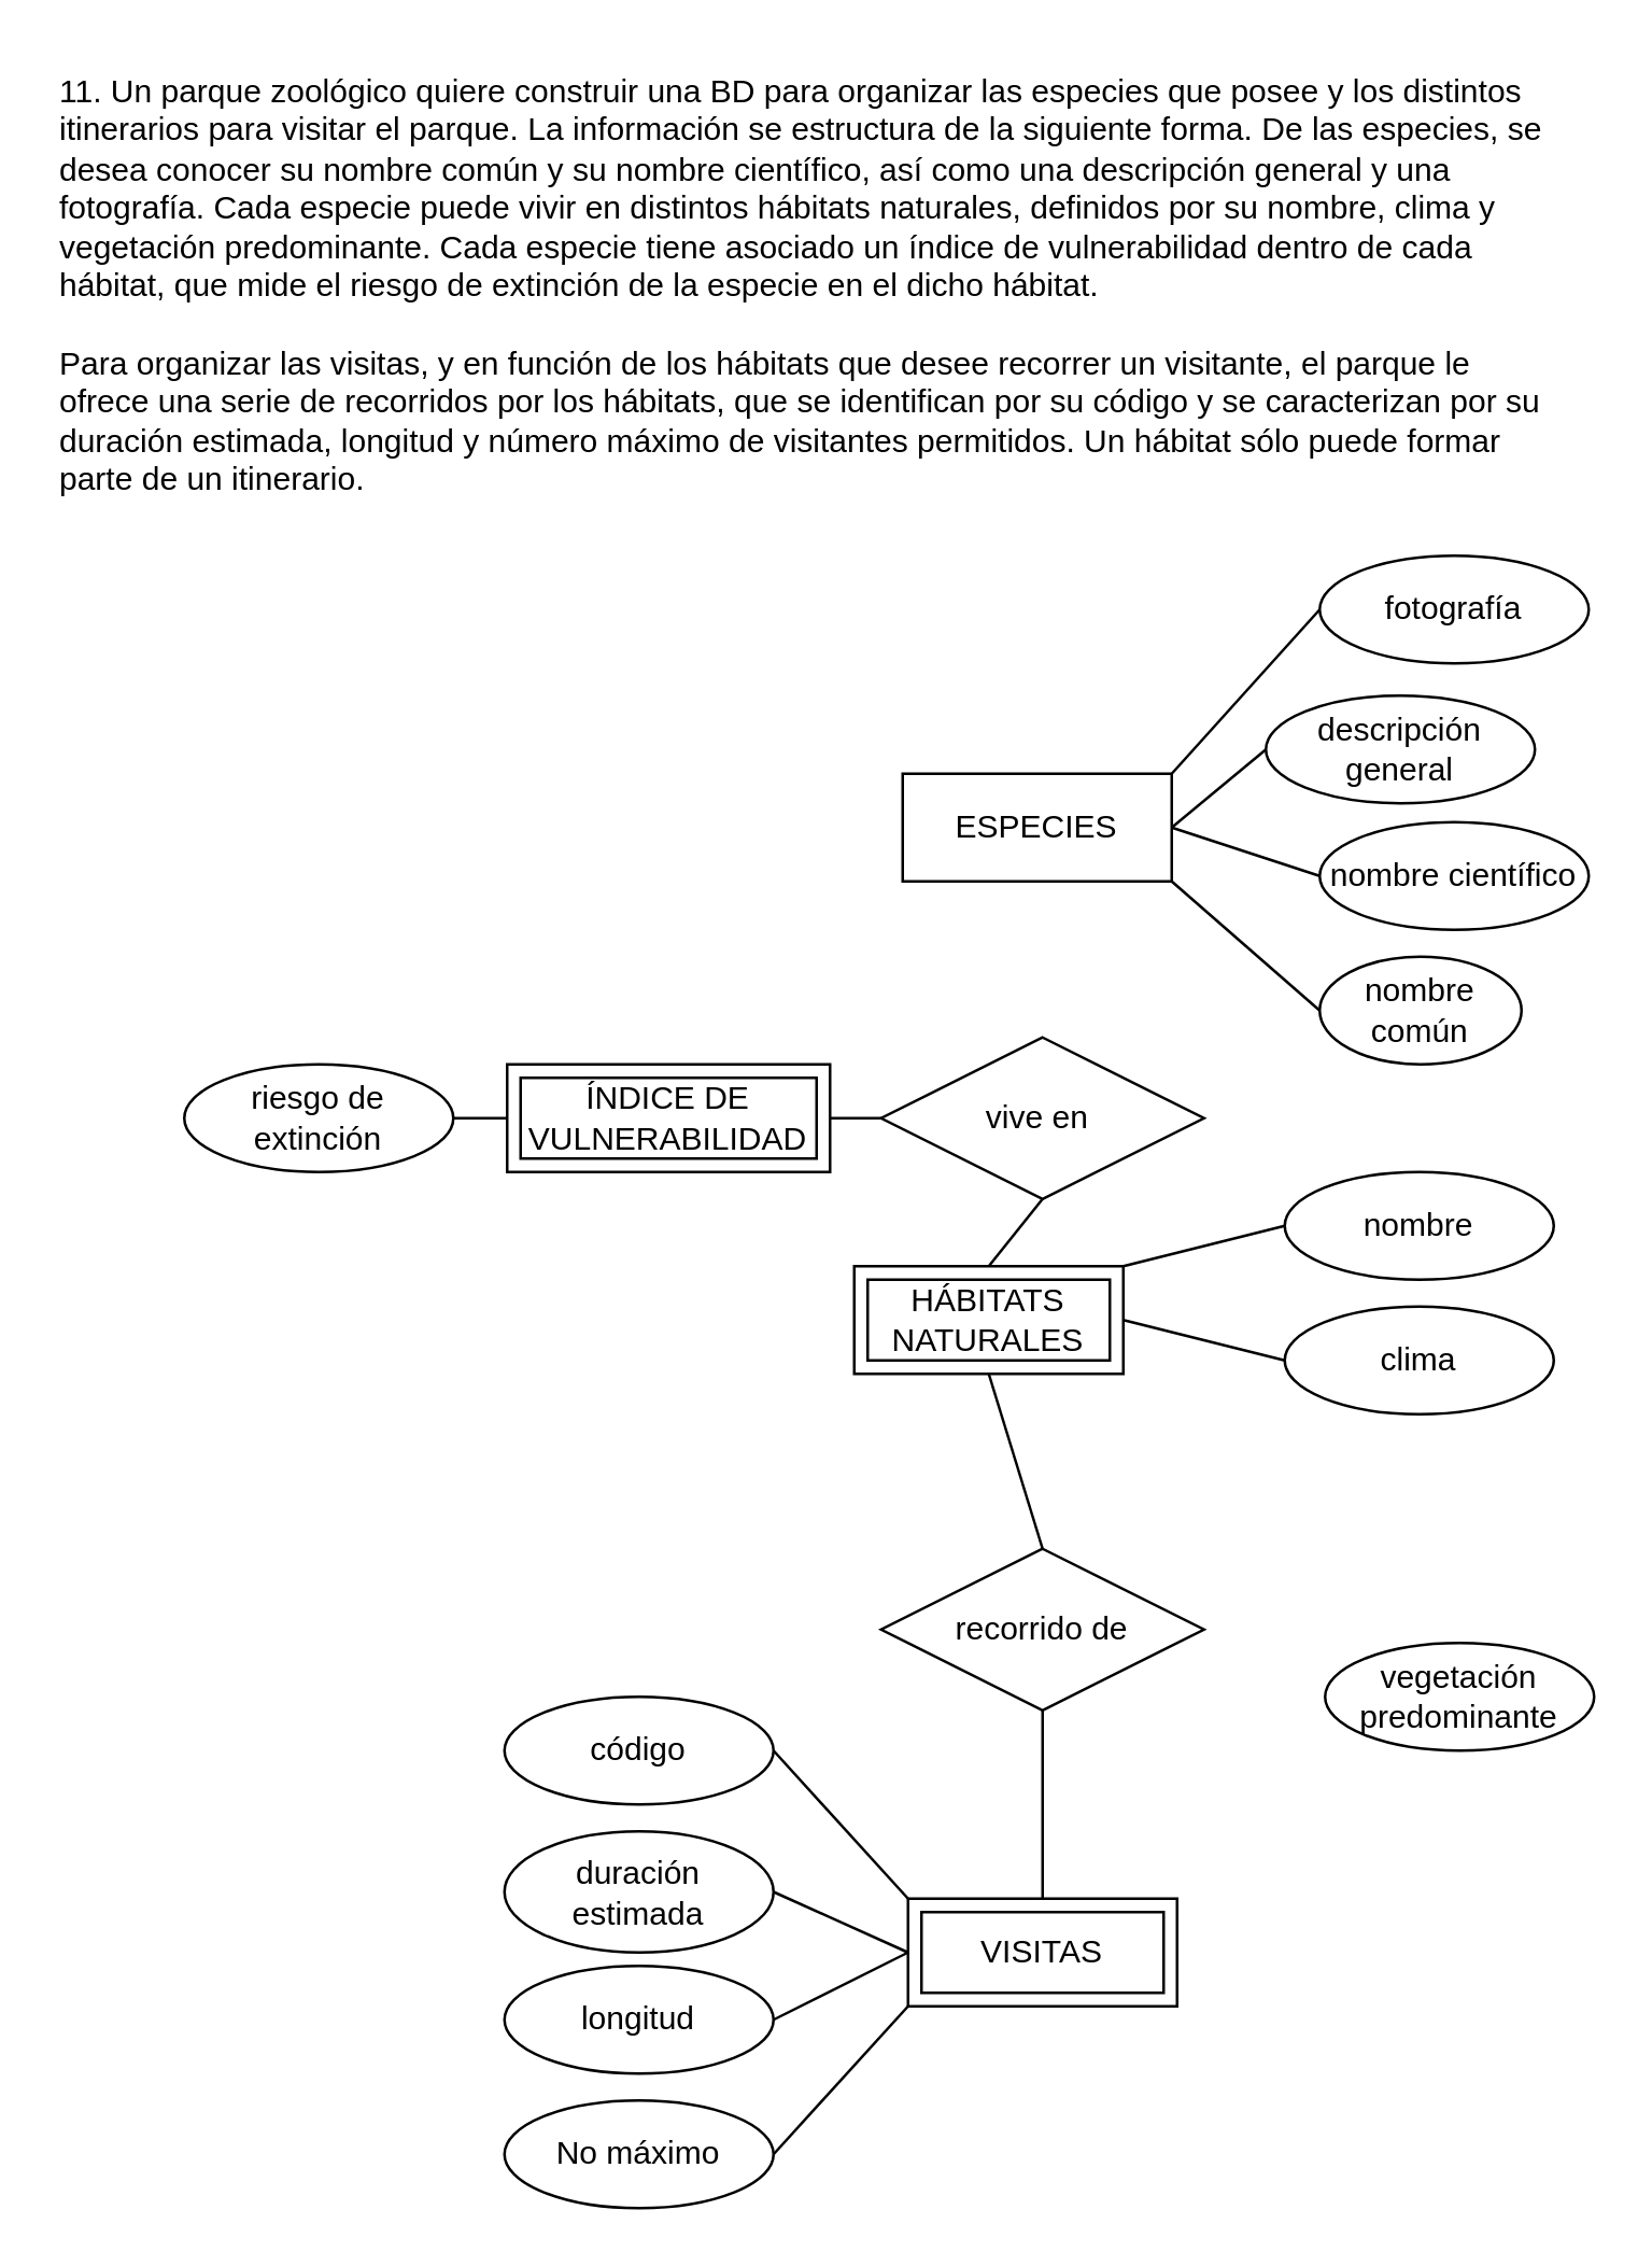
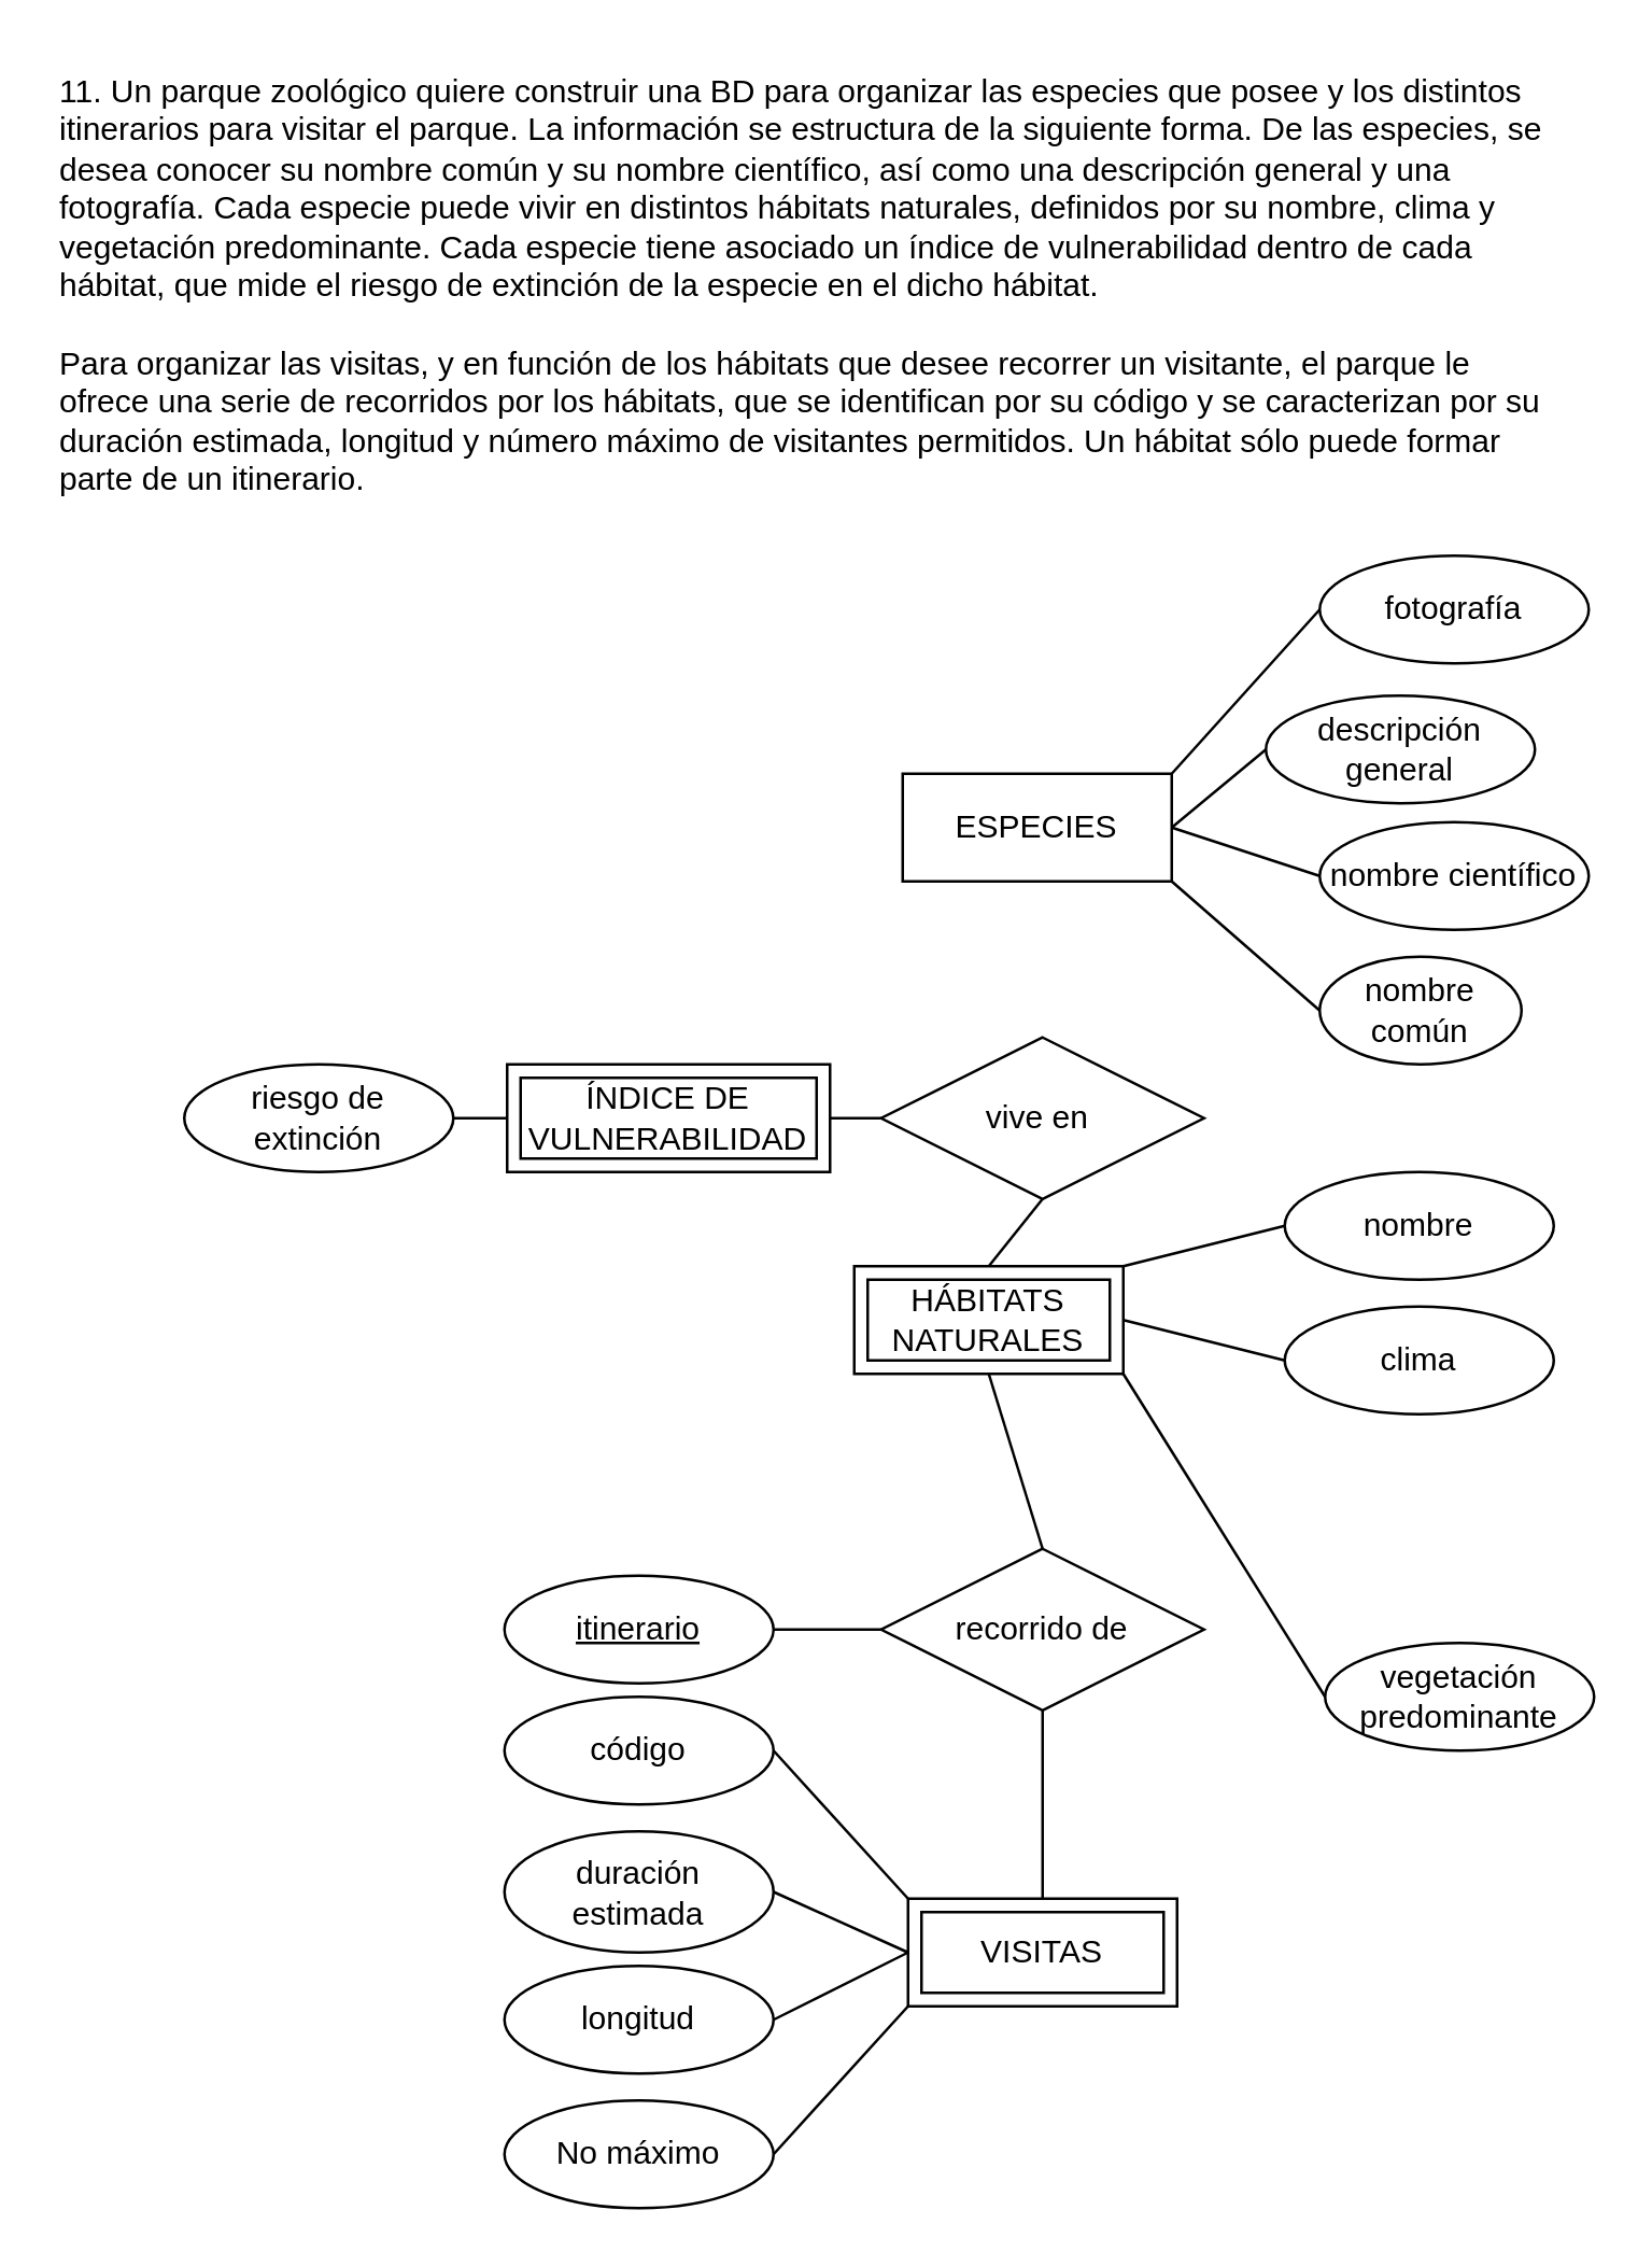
+ <mxCell id="22" style="edgeStyle=none;html=1;exitX=1;exitY=1;exitDx=0;exitDy=0;entryX=0;entryY=0.5;entryDx=0;entryDy=0;endArrow=none;endFill=0;" edge="1" parent="1" source="24" target="17"><mxGeometry relative="1" as="geometry" /></mxCell>
+ <mxCell id="38" value="itinerario" style="ellipse;whiteSpace=wrap;html=1;align=center;fontStyle=4;" vertex="1" parent="1"><mxGeometry x="187" y="585" width="100" height="40" as="geometry" /></mxCell>
+ <mxCell id="32" style="edgeStyle=none;html=1;exitX=0;exitY=0.5;exitDx=0;exitDy=0;entryX=1;entryY=0.5;entryDx=0;entryDy=0;endArrow=none;endFill=0;" edge="1" parent="1" source="33" target="38"><mxGeometry relative="1" as="geometry" /></mxCell>
